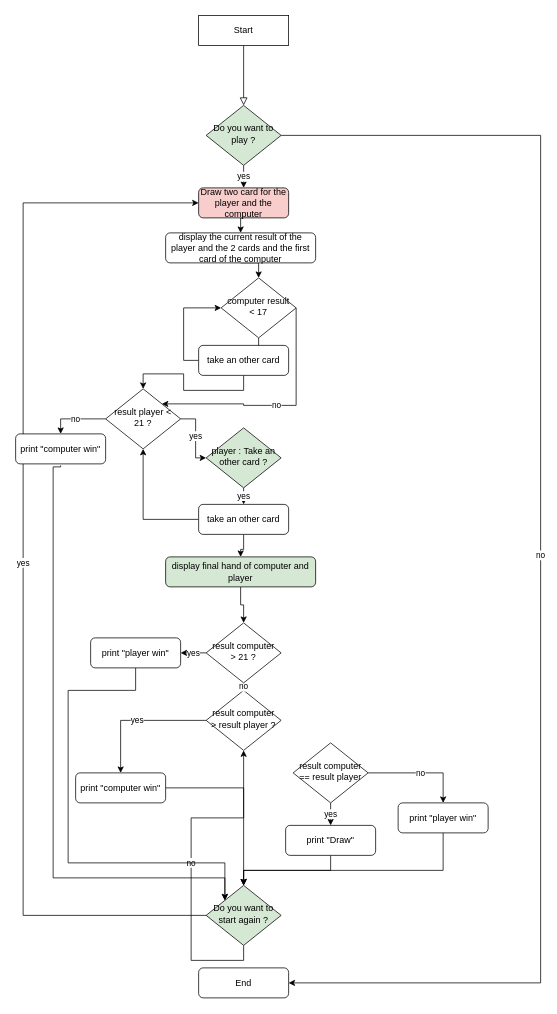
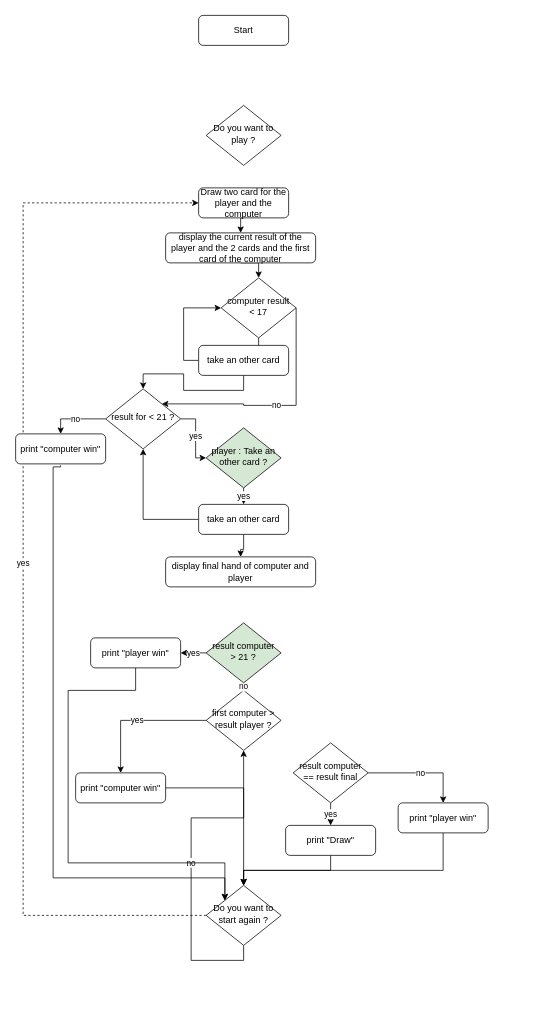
- <mxCell id="3" value="Start" style="whiteSpace=wrap;html=1;fontSize=12;glass=0;strokeWidth=1;shadow=0;rounded=0;" parent="1" vertex="1"><mxGeometry x="264" y="20" width="120" height="40" as="geometry" /></mxCell>
+ <mxCell id="3" value="Start" style="rounded=1;whiteSpace=wrap;html=1;fontSize=12;glass=0;strokeWidth=1;shadow=0;" parent="1" vertex="1"><mxGeometry x="264" y="20" width="120" height="40" as="geometry" /></mxCell>
- <mxCell id="2" value="" style="rounded=0;html=1;jettySize=auto;orthogonalLoop=1;fontSize=11;endArrow=block;endFill=0;endSize=8;strokeWidth=1;shadow=0;labelBackgroundColor=none;edgeStyle=orthogonalEdgeStyle;" parent="1" source="3" target="6" edge="1"><mxGeometry relative="1" as="geometry" /></mxCell>
- <mxCell id="6" value="Do you want to play ?" style="rhombus;whiteSpace=wrap;html=1;shadow=0;fontFamily=Helvetica;fontSize=12;align=center;strokeWidth=1;spacing=6;spacingTop=-4;fillColor=#d5e8d4;" parent="1" vertex="1"><mxGeometry x="274" y="140" width="100" height="80" as="geometry" /></mxCell>
+ <mxCell id="6" value="Do you want to play ?" style="rhombus;whiteSpace=wrap;html=1;shadow=0;fontFamily=Helvetica;fontSize=12;align=center;strokeWidth=1;spacing=6;spacingTop=-4;" parent="1" vertex="1"><mxGeometry x="274" y="140" width="100" height="80" as="geometry" /></mxCell>
- <mxCell id="5" value="yes" style="edgeStyle=orthogonalEdgeStyle;rounded=0;orthogonalLoop=1;jettySize=auto;html=1;exitX=0.5;exitY=1;exitDx=0;exitDy=0;entryX=0.5;entryY=0;entryDx=0;entryDy=0;" edge="1" parent="1" source="6" target="9"><mxGeometry relative="1" as="geometry" /></mxCell>
- <mxCell id="9" value="Draw two card for the player and the computer" style="rounded=1;whiteSpace=wrap;html=1;fontSize=12;glass=0;strokeWidth=1;shadow=0;fillColor=#f8cecc;" vertex="1" parent="1"><mxGeometry x="264" y="250" width="120" height="40" as="geometry" /></mxCell>
+ <mxCell id="9" value="Draw two card for the player and the computer" style="rounded=1;whiteSpace=wrap;html=1;fontSize=12;glass=0;strokeWidth=1;shadow=0;" vertex="1" parent="1"><mxGeometry x="264" y="250" width="120" height="40" as="geometry" /></mxCell>
- <mxCell id="42" value="result player &amp;lt; 21 ?" style="rhombus;whiteSpace=wrap;html=1;shadow=0;fontFamily=Helvetica;fontSize=12;align=center;strokeWidth=1;spacing=6;spacingTop=-4;" vertex="1" parent="1"><mxGeometry x="140" y="518" width="100" height="80" as="geometry" /></mxCell>
+ <mxCell id="42" value="result for &amp;lt; 21 ?" style="rhombus;whiteSpace=wrap;html=1;shadow=0;fontFamily=Helvetica;fontSize=12;align=center;strokeWidth=1;spacing=6;spacingTop=-4;" vertex="1" parent="1"><mxGeometry x="140" y="518" width="100" height="80" as="geometry" /></mxCell>
- <mxCell id="4" value="no" style="edgeStyle=orthogonalEdgeStyle;rounded=0;orthogonalLoop=1;jettySize=auto;html=1;exitX=1;exitY=0.5;exitDx=0;exitDy=0;entryX=1;entryY=0.5;entryDx=0;entryDy=0;" edge="1" parent="1" source="6" target="7"><mxGeometry relative="1" as="geometry"><Array as="points"><mxPoint x="720" y="180" /><mxPoint x="720" y="1310" /></Array></mxGeometry></mxCell>
- <mxCell id="25" value="display final hand of computer and player" style="rounded=1;whiteSpace=wrap;html=1;fontSize=12;glass=0;strokeWidth=1;shadow=0;fillColor=#d5e8d4;" vertex="1" parent="1"><mxGeometry x="220" y="742" width="200" height="40" as="geometry" /></mxCell>
+ <mxCell id="25" value="display final hand of computer and player" style="rounded=1;whiteSpace=wrap;html=1;fontSize=12;glass=0;strokeWidth=1;shadow=0;" vertex="1" parent="1"><mxGeometry x="220" y="742" width="200" height="40" as="geometry" /></mxCell>
- <mxCell id="24" style="edgeStyle=orthogonalEdgeStyle;rounded=0;orthogonalLoop=1;jettySize=auto;html=1;exitX=0.5;exitY=1;exitDx=0;exitDy=0;entryX=0.5;entryY=0;entryDx=0;entryDy=0;" edge="1" parent="1" source="25" target="47"><mxGeometry relative="1" as="geometry"><mxPoint x="300" y="800" as="targetPoint" /></mxGeometry></mxCell>
- <mxCell id="47" value="result computer &amp;gt; 21 ?" style="rhombus;whiteSpace=wrap;html=1;shadow=0;fontFamily=Helvetica;fontSize=12;align=center;strokeWidth=1;spacing=6;spacingTop=-4;" vertex="1" parent="1"><mxGeometry x="274" y="830" width="100" height="80" as="geometry" /></mxCell>
+ <mxCell id="47" value="result computer &amp;gt; 21 ?" style="rhombus;whiteSpace=wrap;html=1;shadow=0;fontFamily=Helvetica;fontSize=12;align=center;strokeWidth=1;spacing=6;spacingTop=-4;fillColor=#d5e8d4;" vertex="1" parent="1"><mxGeometry x="274" y="830" width="100" height="80" as="geometry" /></mxCell>
- <mxCell id="27" value="result computer &amp;gt; result player ?" style="rhombus;whiteSpace=wrap;html=1;shadow=0;fontFamily=Helvetica;fontSize=12;align=center;strokeWidth=1;spacing=6;spacingTop=-4;" vertex="1" parent="1"><mxGeometry x="274" y="920" width="100" height="80" as="geometry" /></mxCell>
+ <mxCell id="27" value="first computer &amp;gt; result player ?" style="rhombus;whiteSpace=wrap;html=1;shadow=0;fontFamily=Helvetica;fontSize=12;align=center;strokeWidth=1;spacing=6;spacingTop=-4;" vertex="1" parent="1"><mxGeometry x="274" y="920" width="100" height="80" as="geometry" /></mxCell>
- <mxCell id="30" value="result computer == result player" style="rhombus;whiteSpace=wrap;html=1;shadow=0;fontFamily=Helvetica;fontSize=12;align=center;strokeWidth=1;spacing=6;spacingTop=-4;" vertex="1" parent="1"><mxGeometry x="390" y="990" width="100" height="80" as="geometry" /></mxCell>
+ <mxCell id="30" value="result computer == result final" style="rhombus;whiteSpace=wrap;html=1;shadow=0;fontFamily=Helvetica;fontSize=12;align=center;strokeWidth=1;spacing=6;spacingTop=-4;" vertex="1" parent="1"><mxGeometry x="390" y="990" width="100" height="80" as="geometry" /></mxCell>
- <mxCell id="37" value="yes" style="edgeStyle=orthogonalEdgeStyle;rounded=0;orthogonalLoop=1;jettySize=auto;html=1;exitX=0;exitY=0.5;exitDx=0;exitDy=0;entryX=0;entryY=0.5;entryDx=0;entryDy=0;" edge="1" parent="1" source="39" target="9"><mxGeometry relative="1" as="geometry"><Array as="points"><mxPoint x="30" y="1220" /><mxPoint x="30" y="270" /></Array></mxGeometry></mxCell>
+ <mxCell id="37" value="yes" style="edgeStyle=orthogonalEdgeStyle;rounded=0;orthogonalLoop=1;jettySize=auto;html=1;exitX=0;exitY=0.5;exitDx=0;exitDy=0;entryX=0;entryY=0.5;entryDx=0;entryDy=0;dashed=1;" edge="1" parent="1" source="39" target="9"><mxGeometry relative="1" as="geometry"><Array as="points"><mxPoint x="30" y="1220" /><mxPoint x="30" y="270" /></Array></mxGeometry></mxCell>
- <mxCell id="39" value="Do you want to start again ?" style="rhombus;whiteSpace=wrap;html=1;shadow=0;fontFamily=Helvetica;fontSize=12;align=center;strokeWidth=1;spacing=6;spacingTop=-4;fillColor=#d5e8d4;" vertex="1" parent="1"><mxGeometry x="274" y="1180" width="100" height="80" as="geometry" /></mxCell>
+ <mxCell id="39" value="Do you want to start again ?" style="rhombus;whiteSpace=wrap;html=1;shadow=0;fontFamily=Helvetica;fontSize=12;align=center;strokeWidth=1;spacing=6;spacingTop=-4;" vertex="1" parent="1"><mxGeometry x="274" y="1180" width="100" height="80" as="geometry" /></mxCell>
- <mxCell id="7" value="End" style="rounded=1;whiteSpace=wrap;html=1;fontSize=12;glass=0;strokeWidth=1;shadow=0;" vertex="1" parent="1"><mxGeometry x="264" y="1290" width="120" height="40" as="geometry" /></mxCell>
